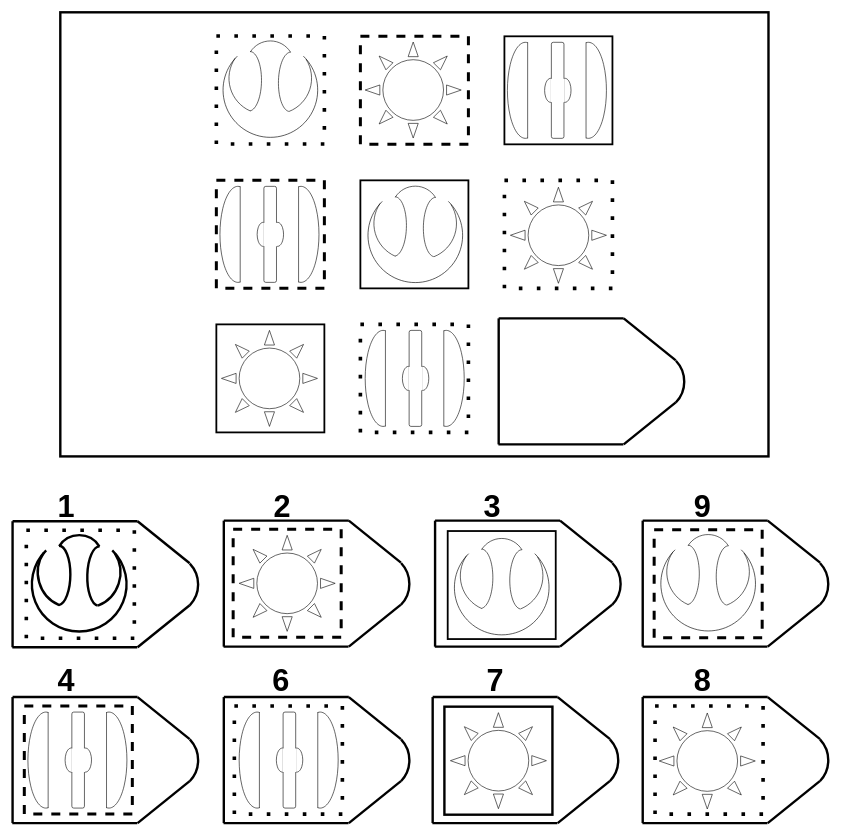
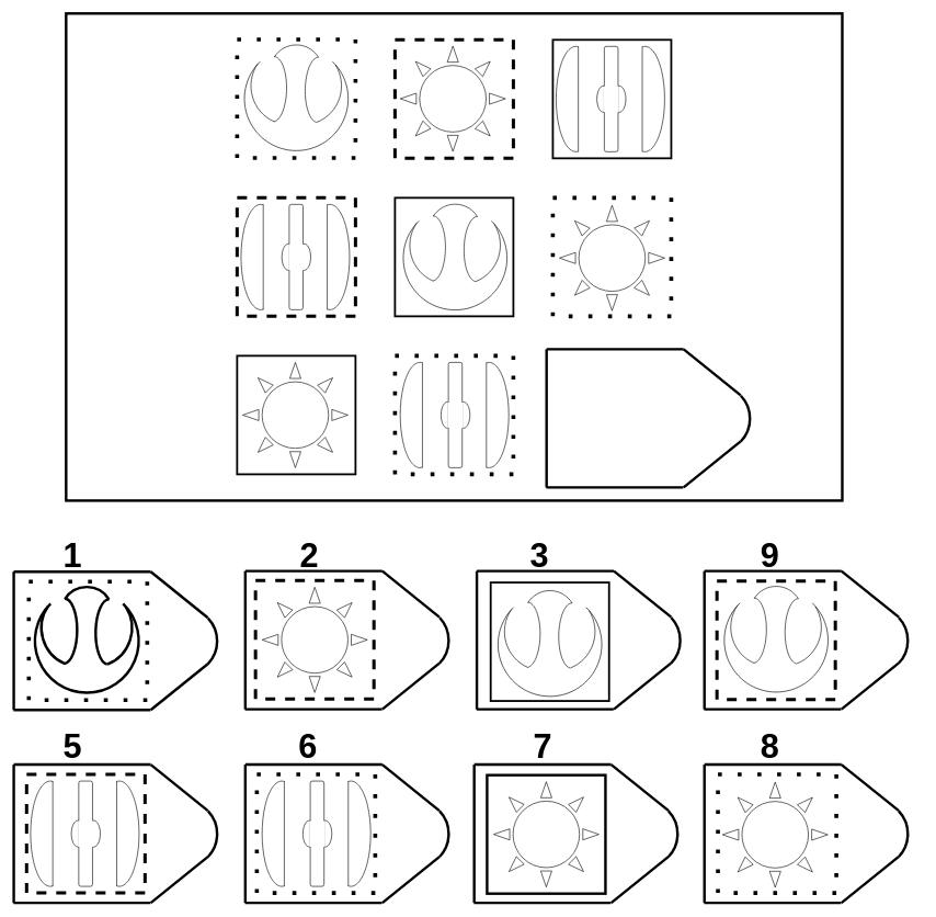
- <mxCell id="59" value="&lt;h1&gt;&lt;font style=&quot;font-size: 51px&quot;&gt;4&lt;/font&gt;&lt;/h1&gt;" style="text;html=1;strokeColor=none;fillColor=none;align=center;verticalAlign=middle;whiteSpace=wrap;rounded=0;" parent="1" vertex="1"><mxGeometry x="70" y="1103" width="80" height="60" as="geometry" /></mxCell>
+ <mxCell id="59" value="&lt;h1&gt;&lt;font style=&quot;font-size: 51px&quot;&gt;5&lt;/font&gt;&lt;/h1&gt;" style="text;html=1;strokeColor=none;fillColor=none;align=center;verticalAlign=middle;whiteSpace=wrap;rounded=0;" parent="1" vertex="1"><mxGeometry x="70" y="1103" width="80" height="60" as="geometry" /></mxCell>
